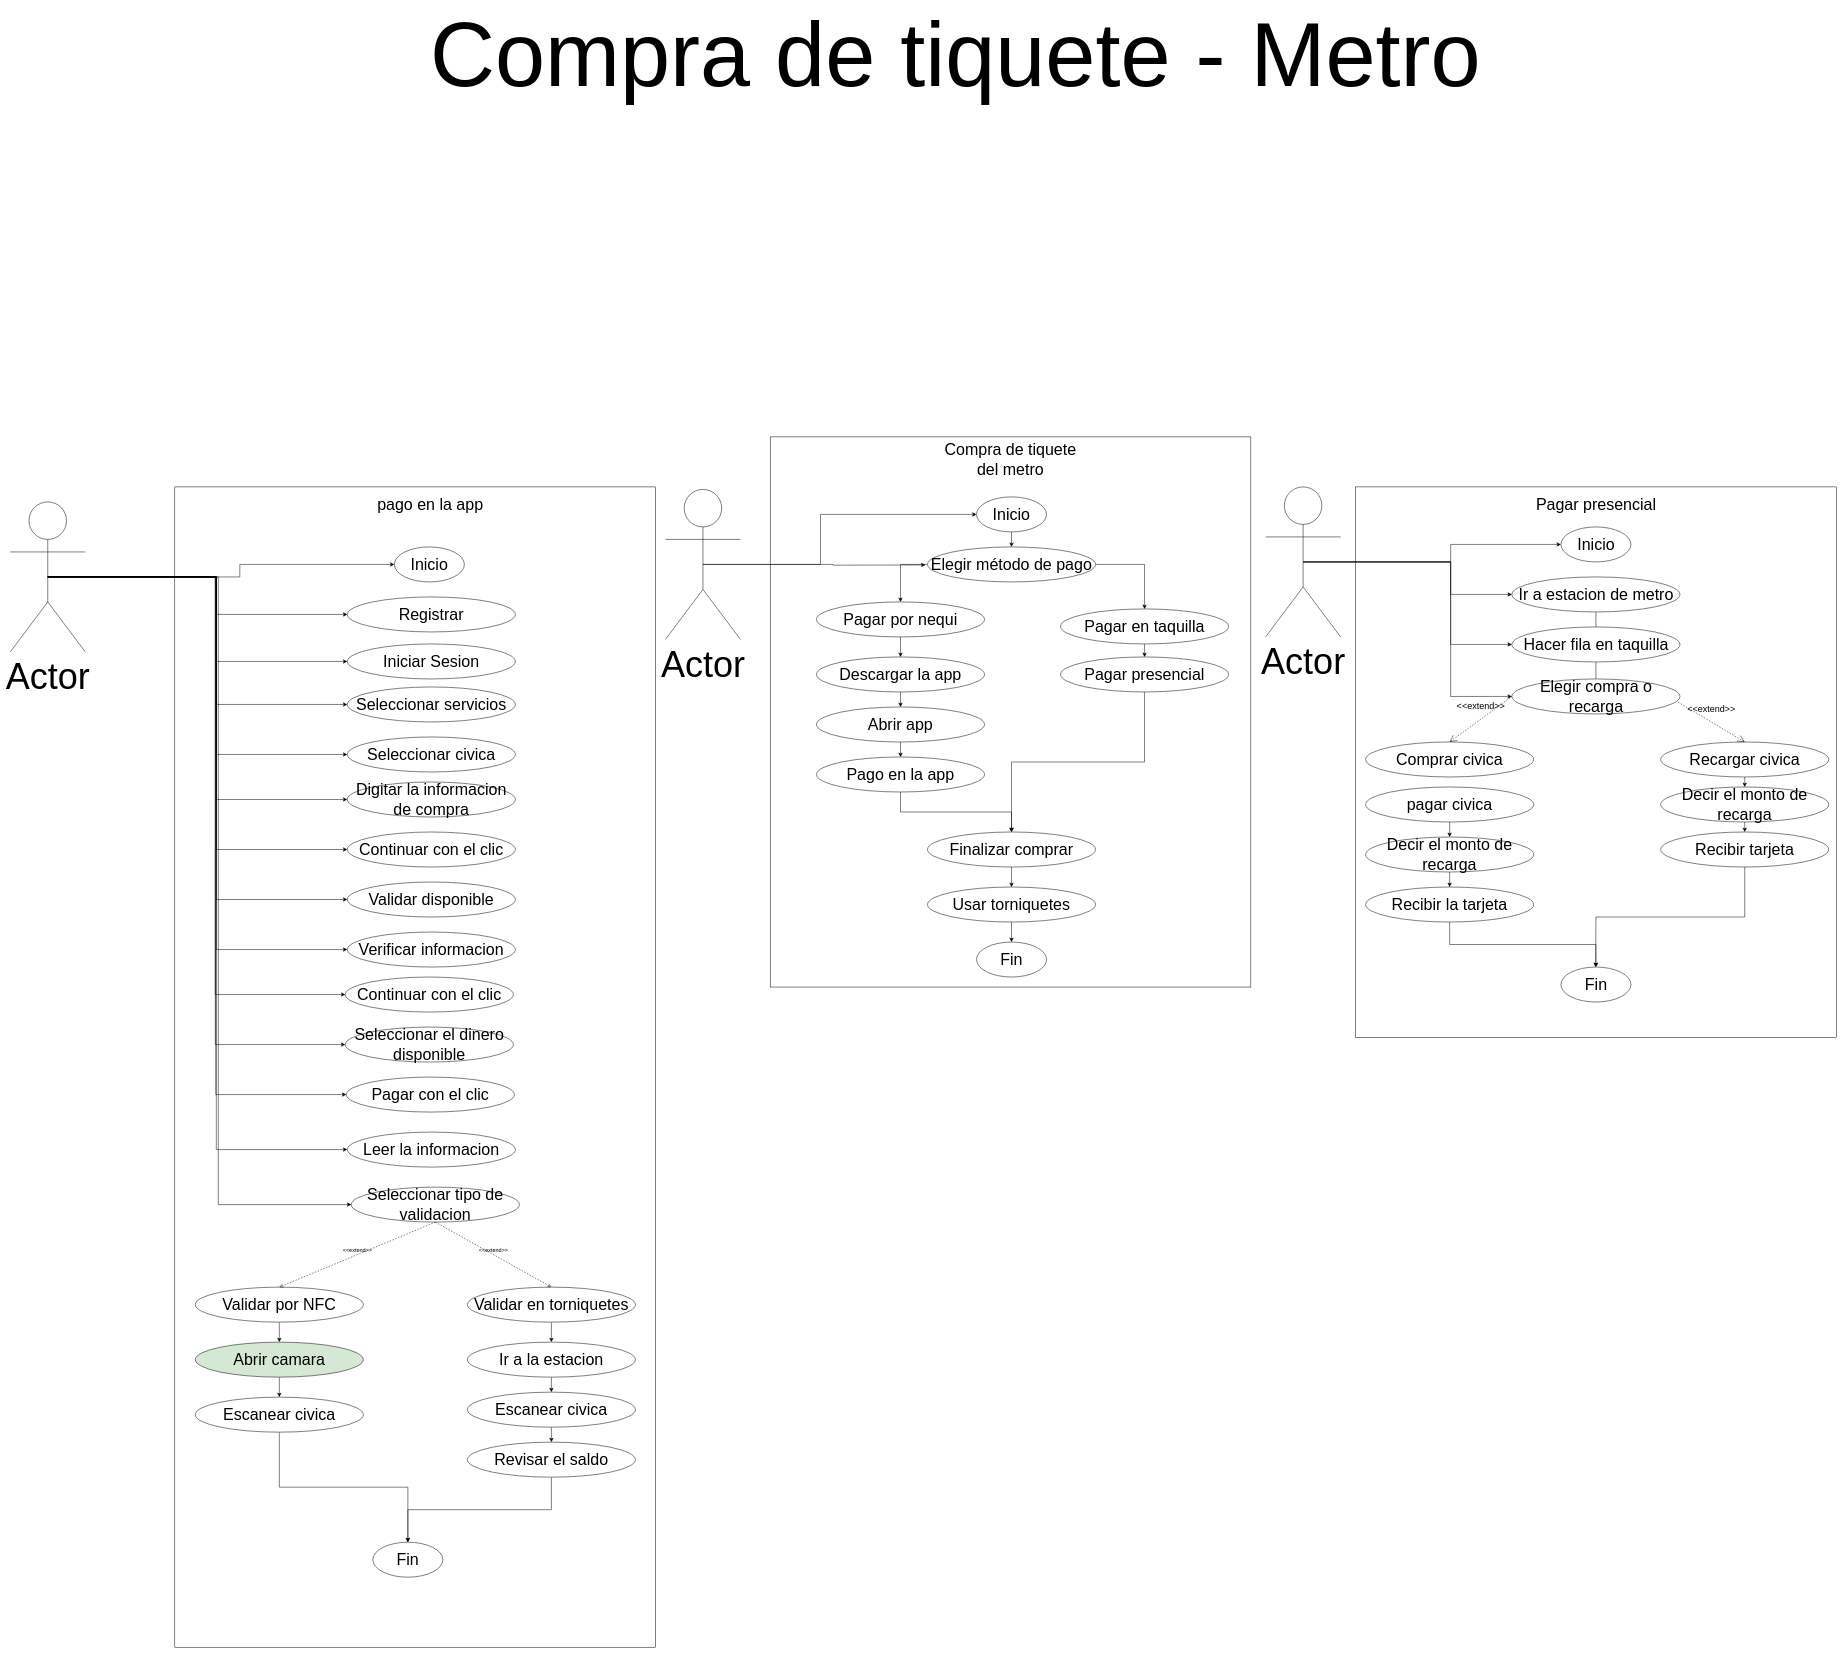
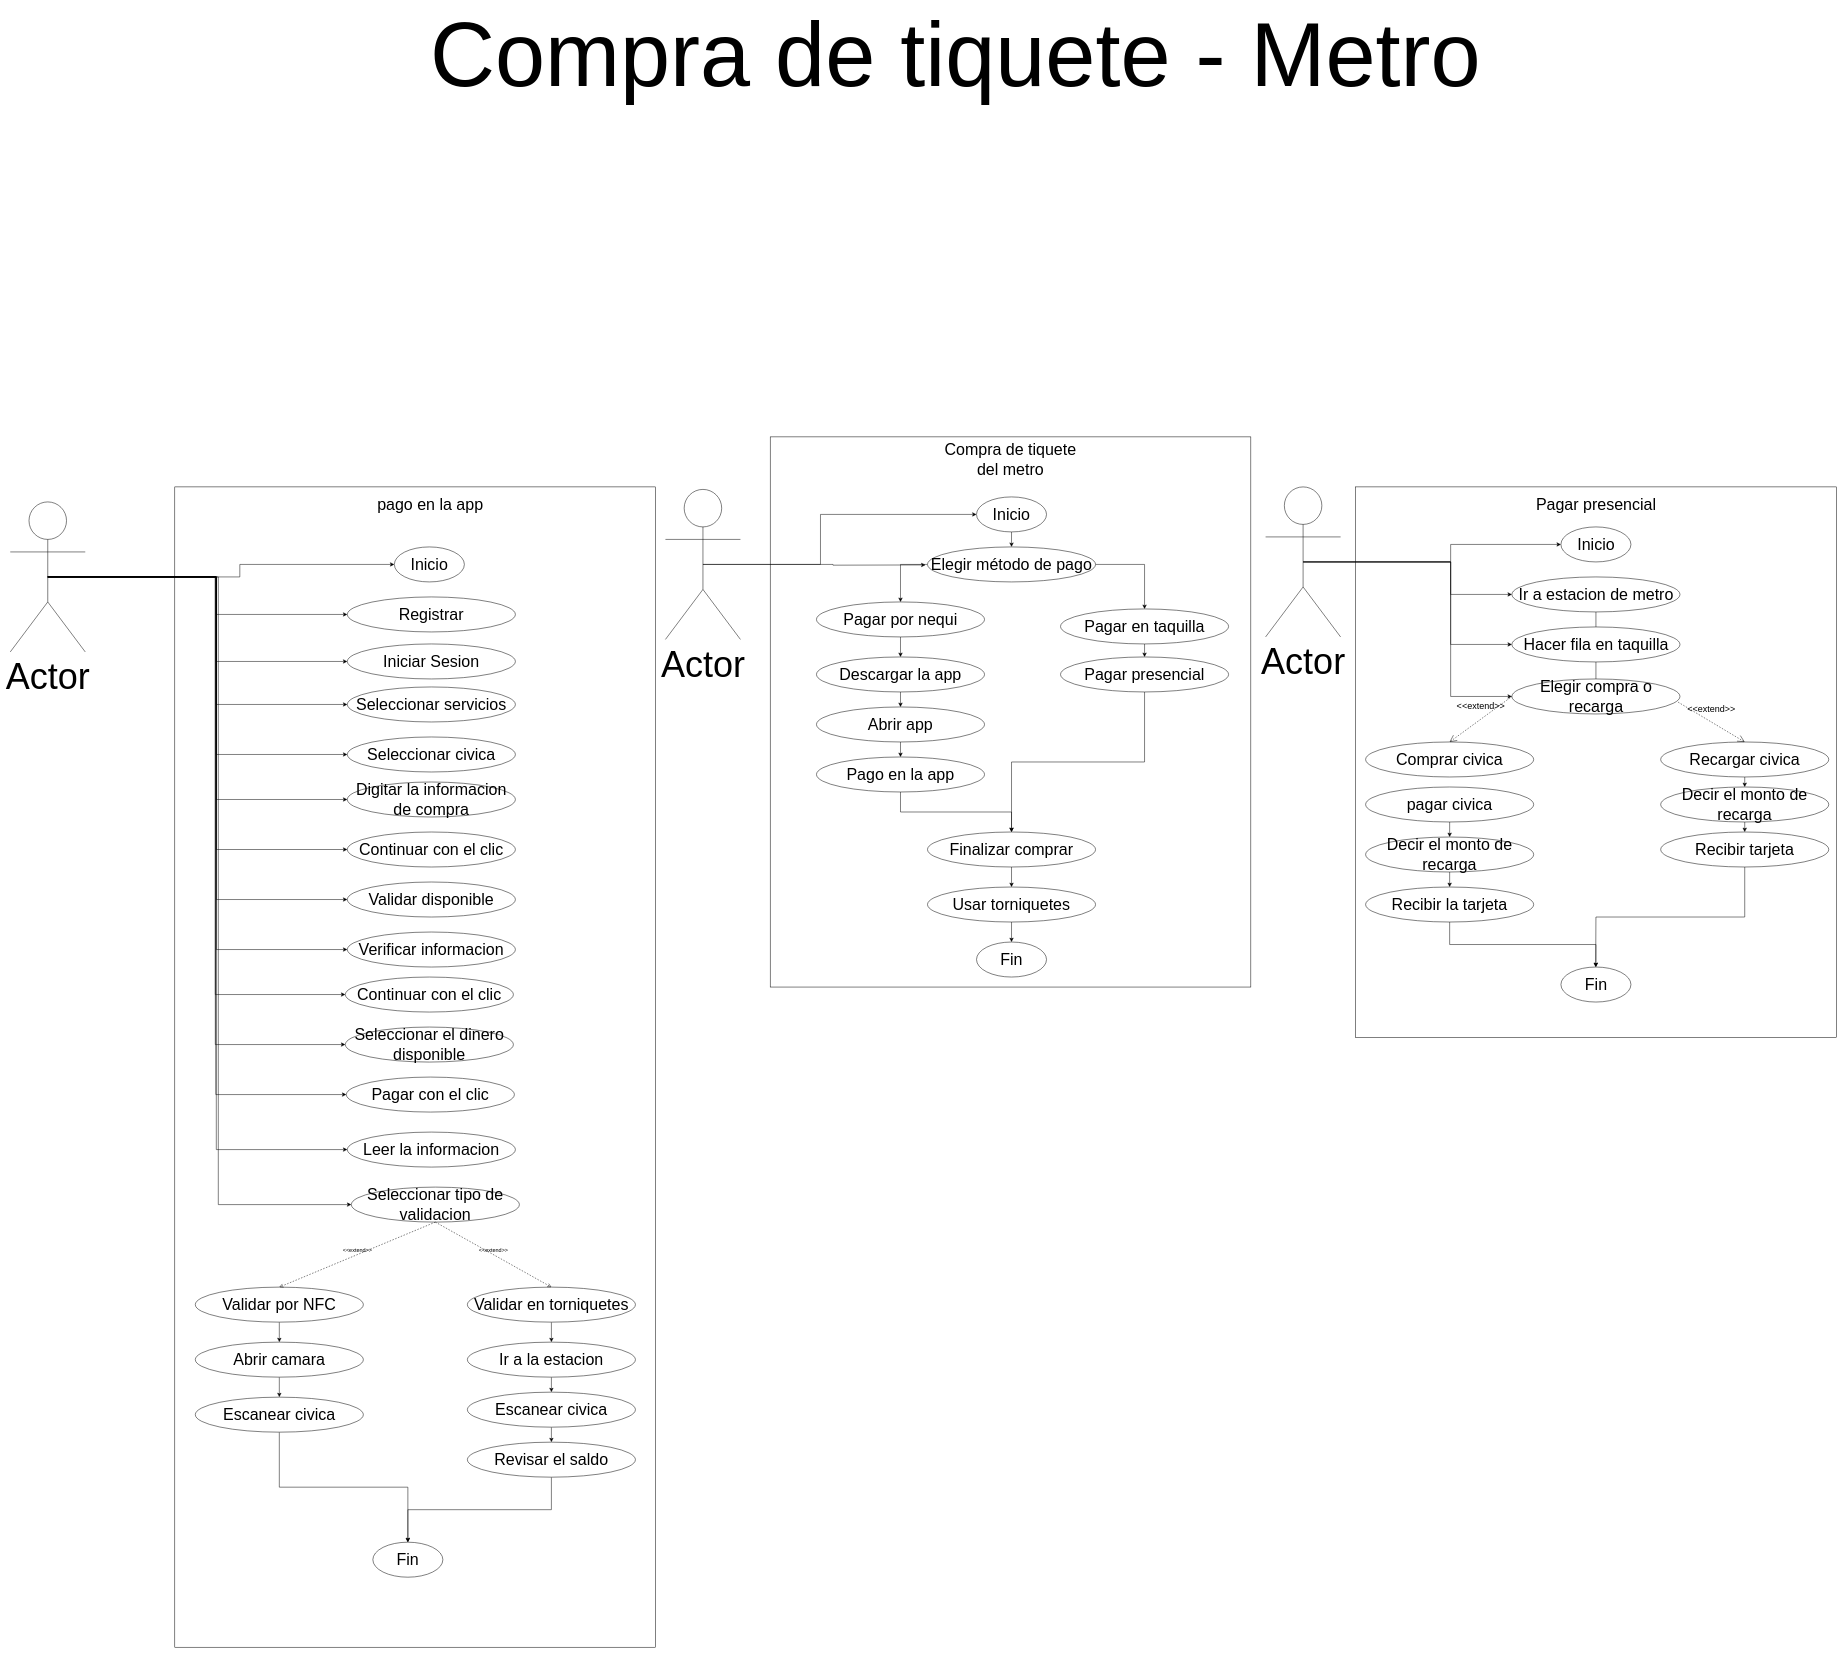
- <mxCell id="95" value="Abrir camara" style="ellipse;whiteSpace=wrap;html=1;fontSize=32;strokeWidth=1;fillColor=#d5e8d4;" parent="1" vertex="1"><mxGeometry x="390" y="2630" width="336" height="70" as="geometry" /></mxCell>
+ <mxCell id="95" value="Abrir camara" style="ellipse;whiteSpace=wrap;html=1;fontSize=32;strokeWidth=1;" parent="1" vertex="1"><mxGeometry x="390" y="2630" width="336" height="70" as="geometry" /></mxCell>
